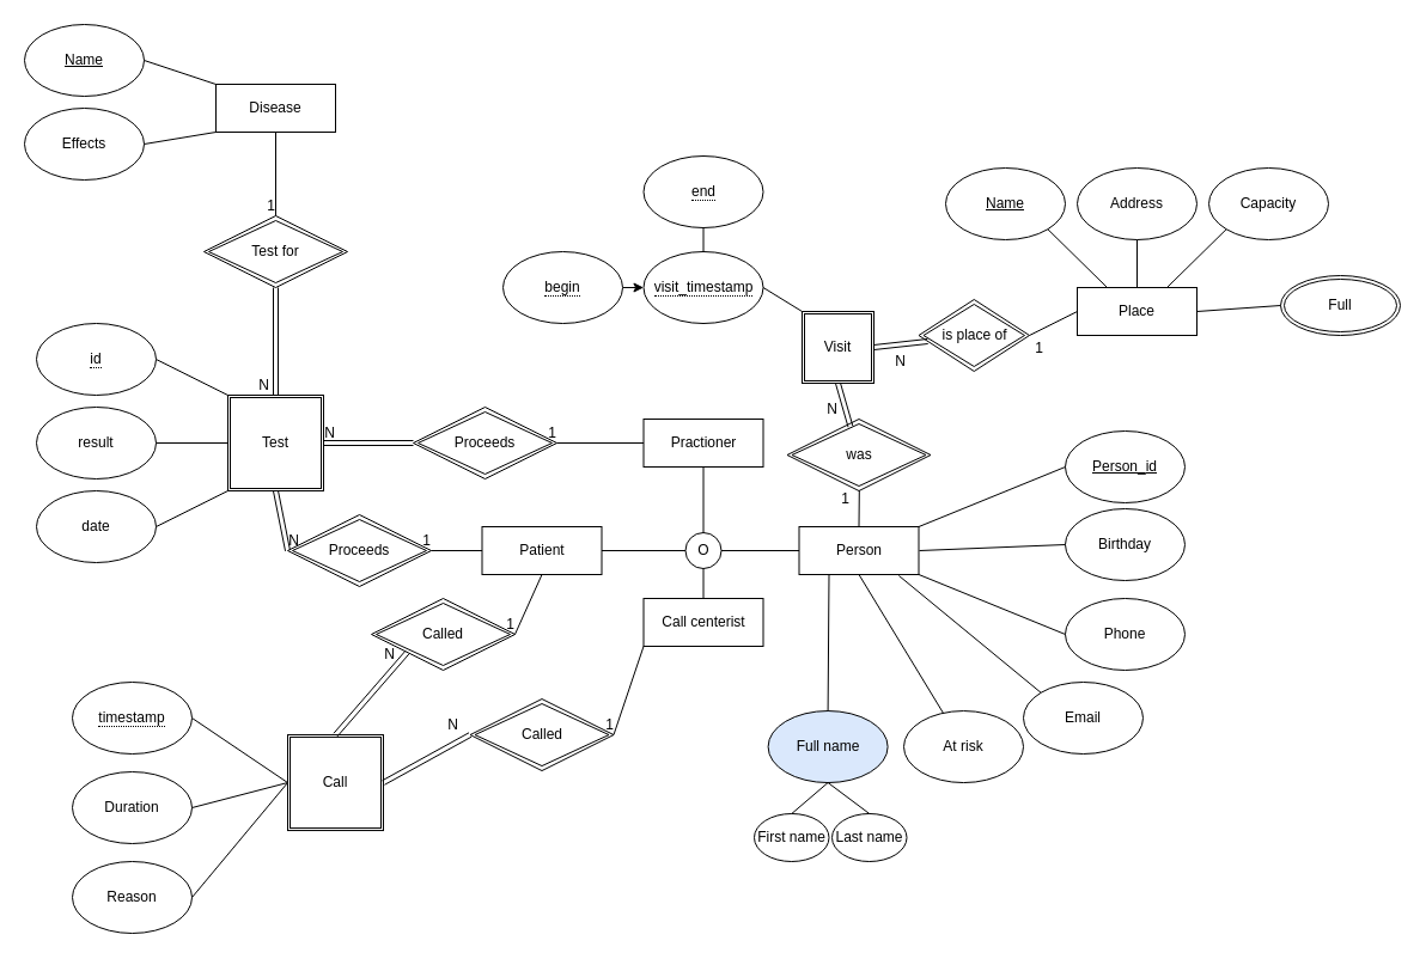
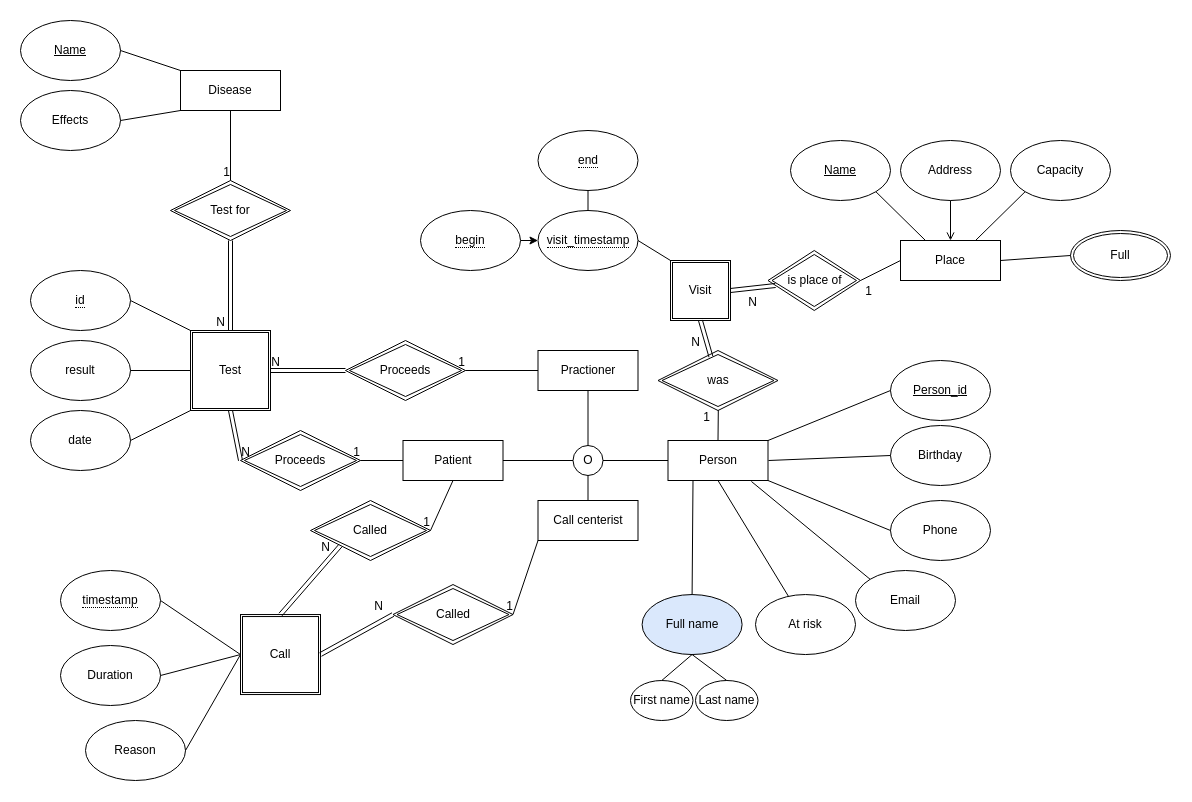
- <mxCell id="45" value="" style="endArrow=none;html=1;rounded=0;exitX=0.5;exitY=1;exitDx=0;exitDy=0;entryX=0.5;entryY=0;entryDx=0;entryDy=0;" parent="1" source="44" target="41" edge="1"><mxGeometry relative="1" as="geometry"><mxPoint x="742.855" y="261.213" as="sourcePoint" /><mxPoint x="1035" y="240" as="targetPoint" /></mxGeometry></mxCell>
+ <mxCell id="45" value="" style="endArrow=open;html=1;rounded=0;exitX=0.5;exitY=1;exitDx=0;exitDy=0;entryX=0.5;entryY=0;entryDx=0;entryDy=0;" parent="1" source="44" target="41" edge="1"><mxGeometry relative="1" as="geometry"><mxPoint x="742.855" y="261.213" as="sourcePoint" /><mxPoint x="1035" y="240" as="targetPoint" /></mxGeometry></mxCell>
- <mxCell id="70" value="Reason" style="ellipse;whiteSpace=wrap;html=1;noLabel=0;autosize=0;fontStyle=0" parent="1" vertex="1"><mxGeometry x="60" y="720" width="100" height="60" as="geometry" /></mxCell>
+ <mxCell id="70" value="Reason" style="ellipse;whiteSpace=wrap;html=1;noLabel=0;autosize=0;fontStyle=0" parent="1" vertex="1"><mxGeometry x="85" y="720" width="100" height="60" as="geometry" /></mxCell>
